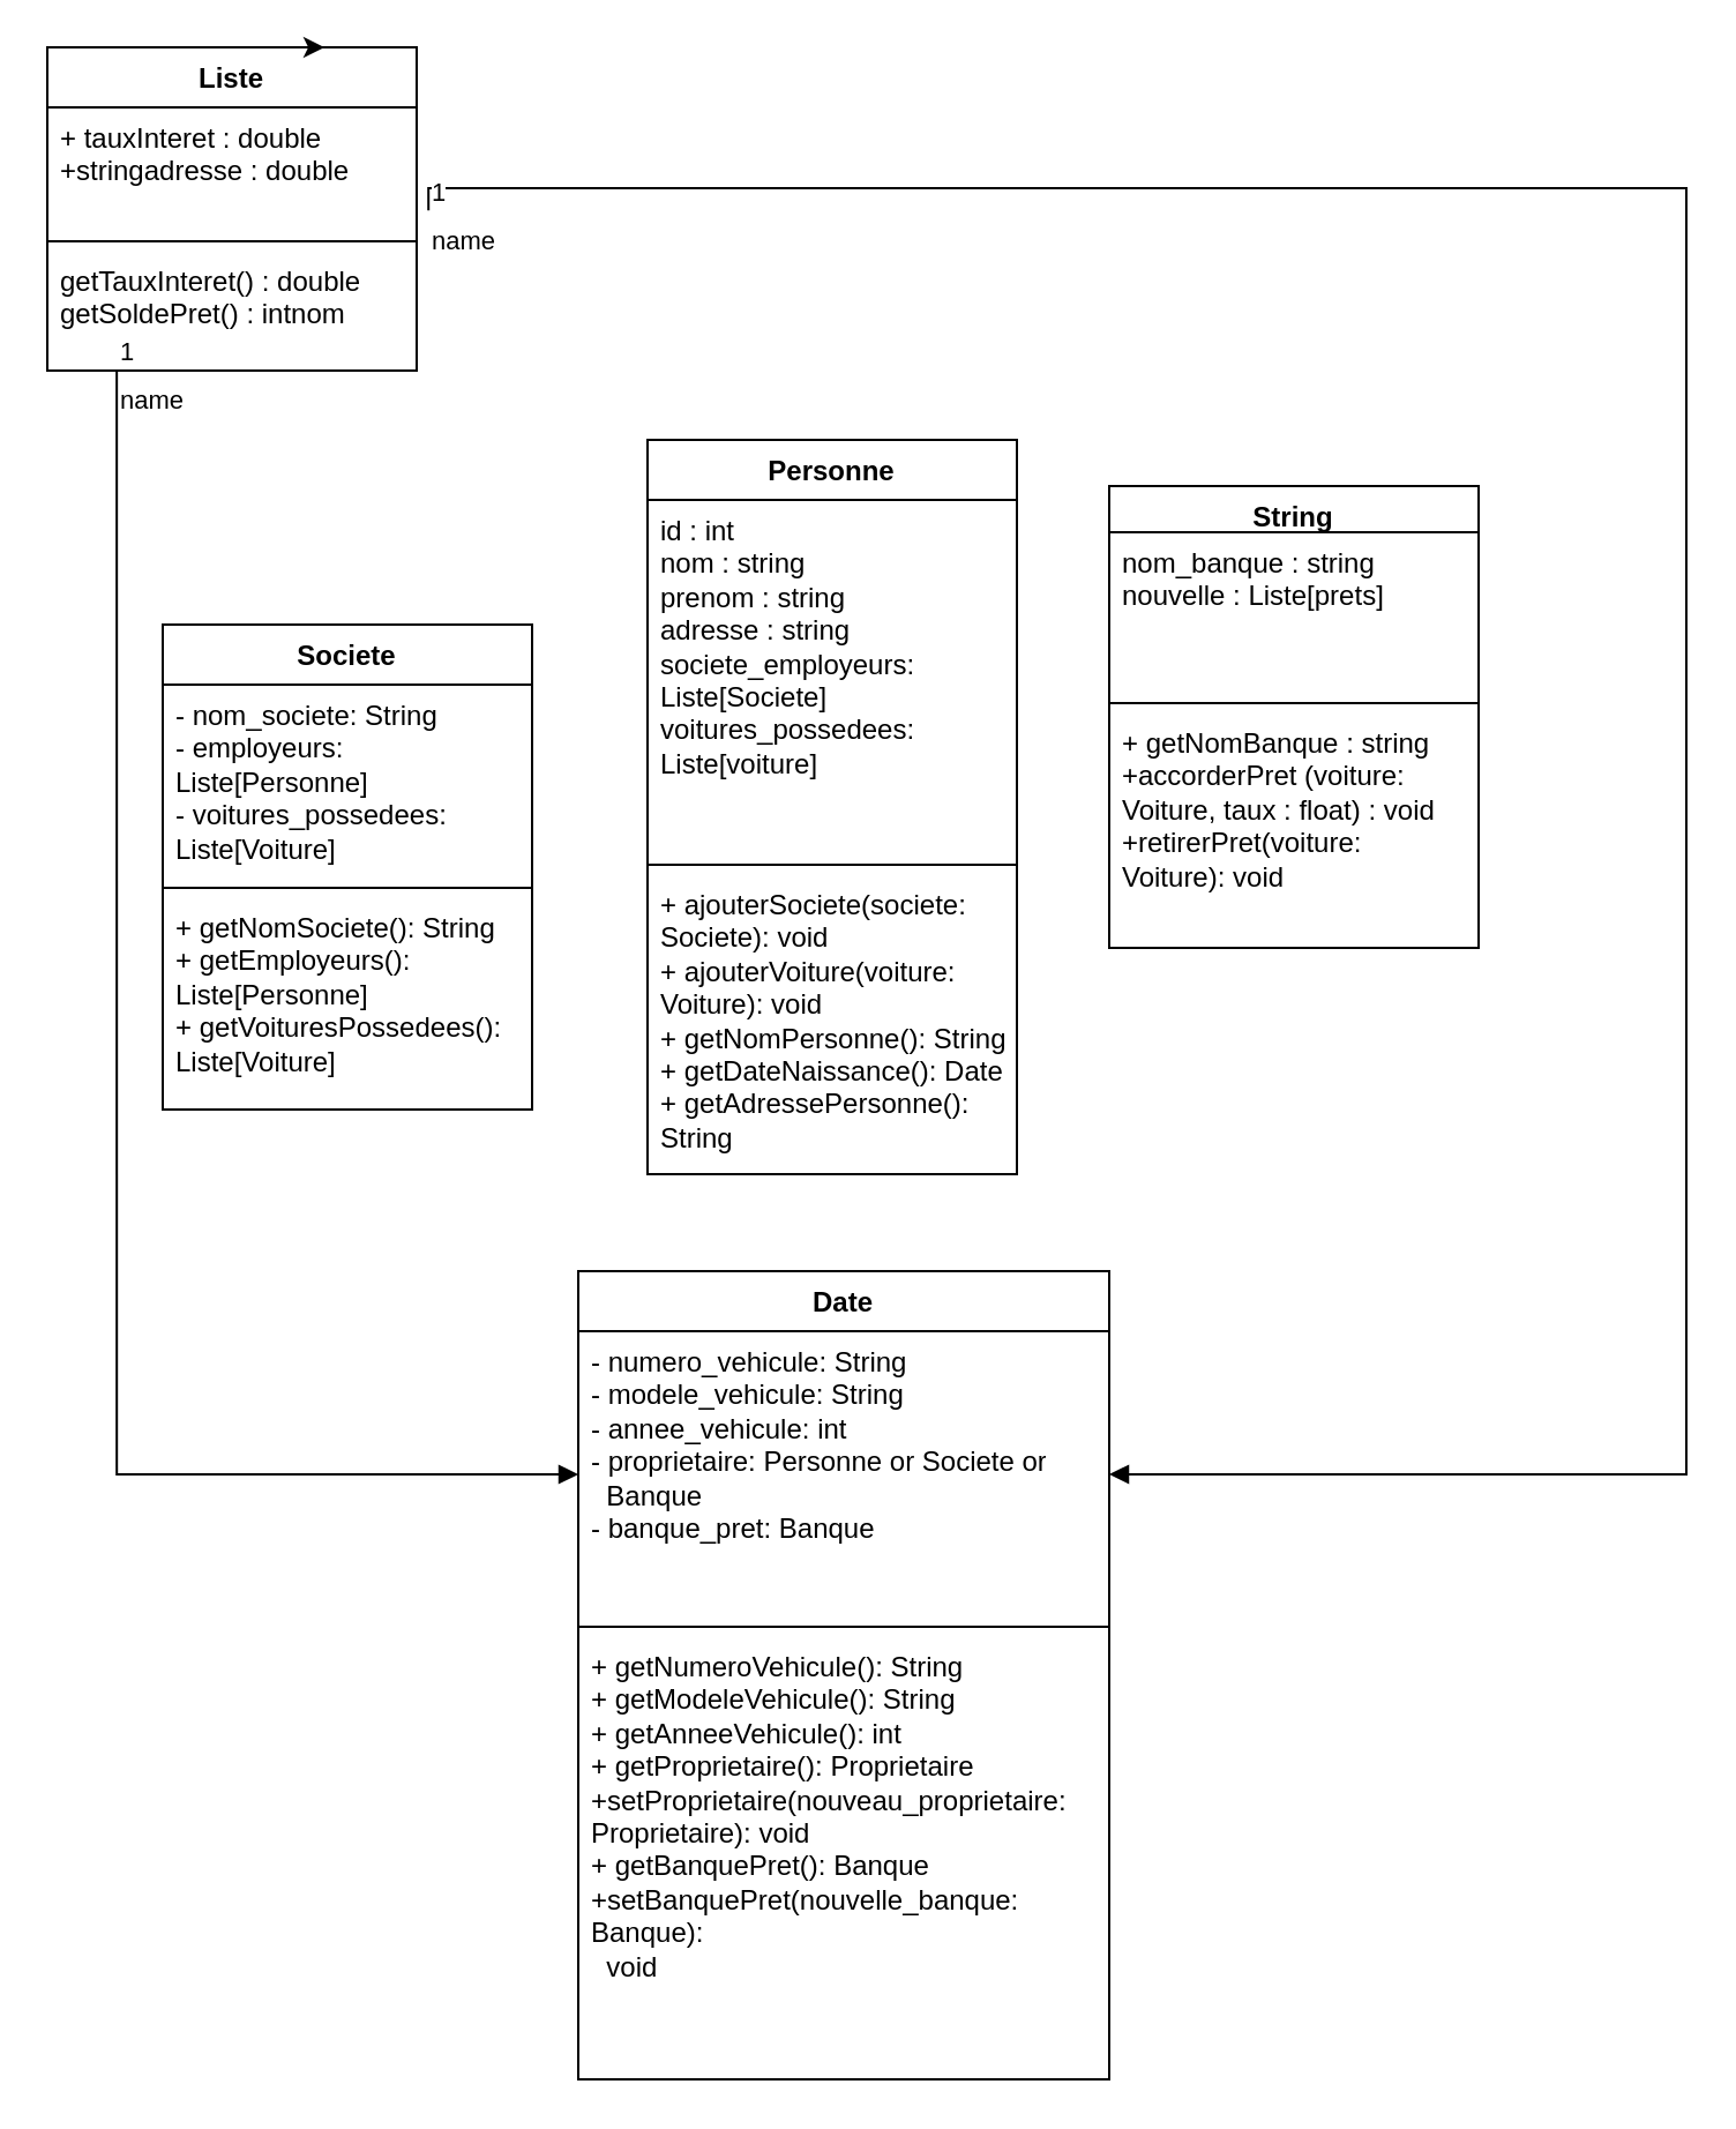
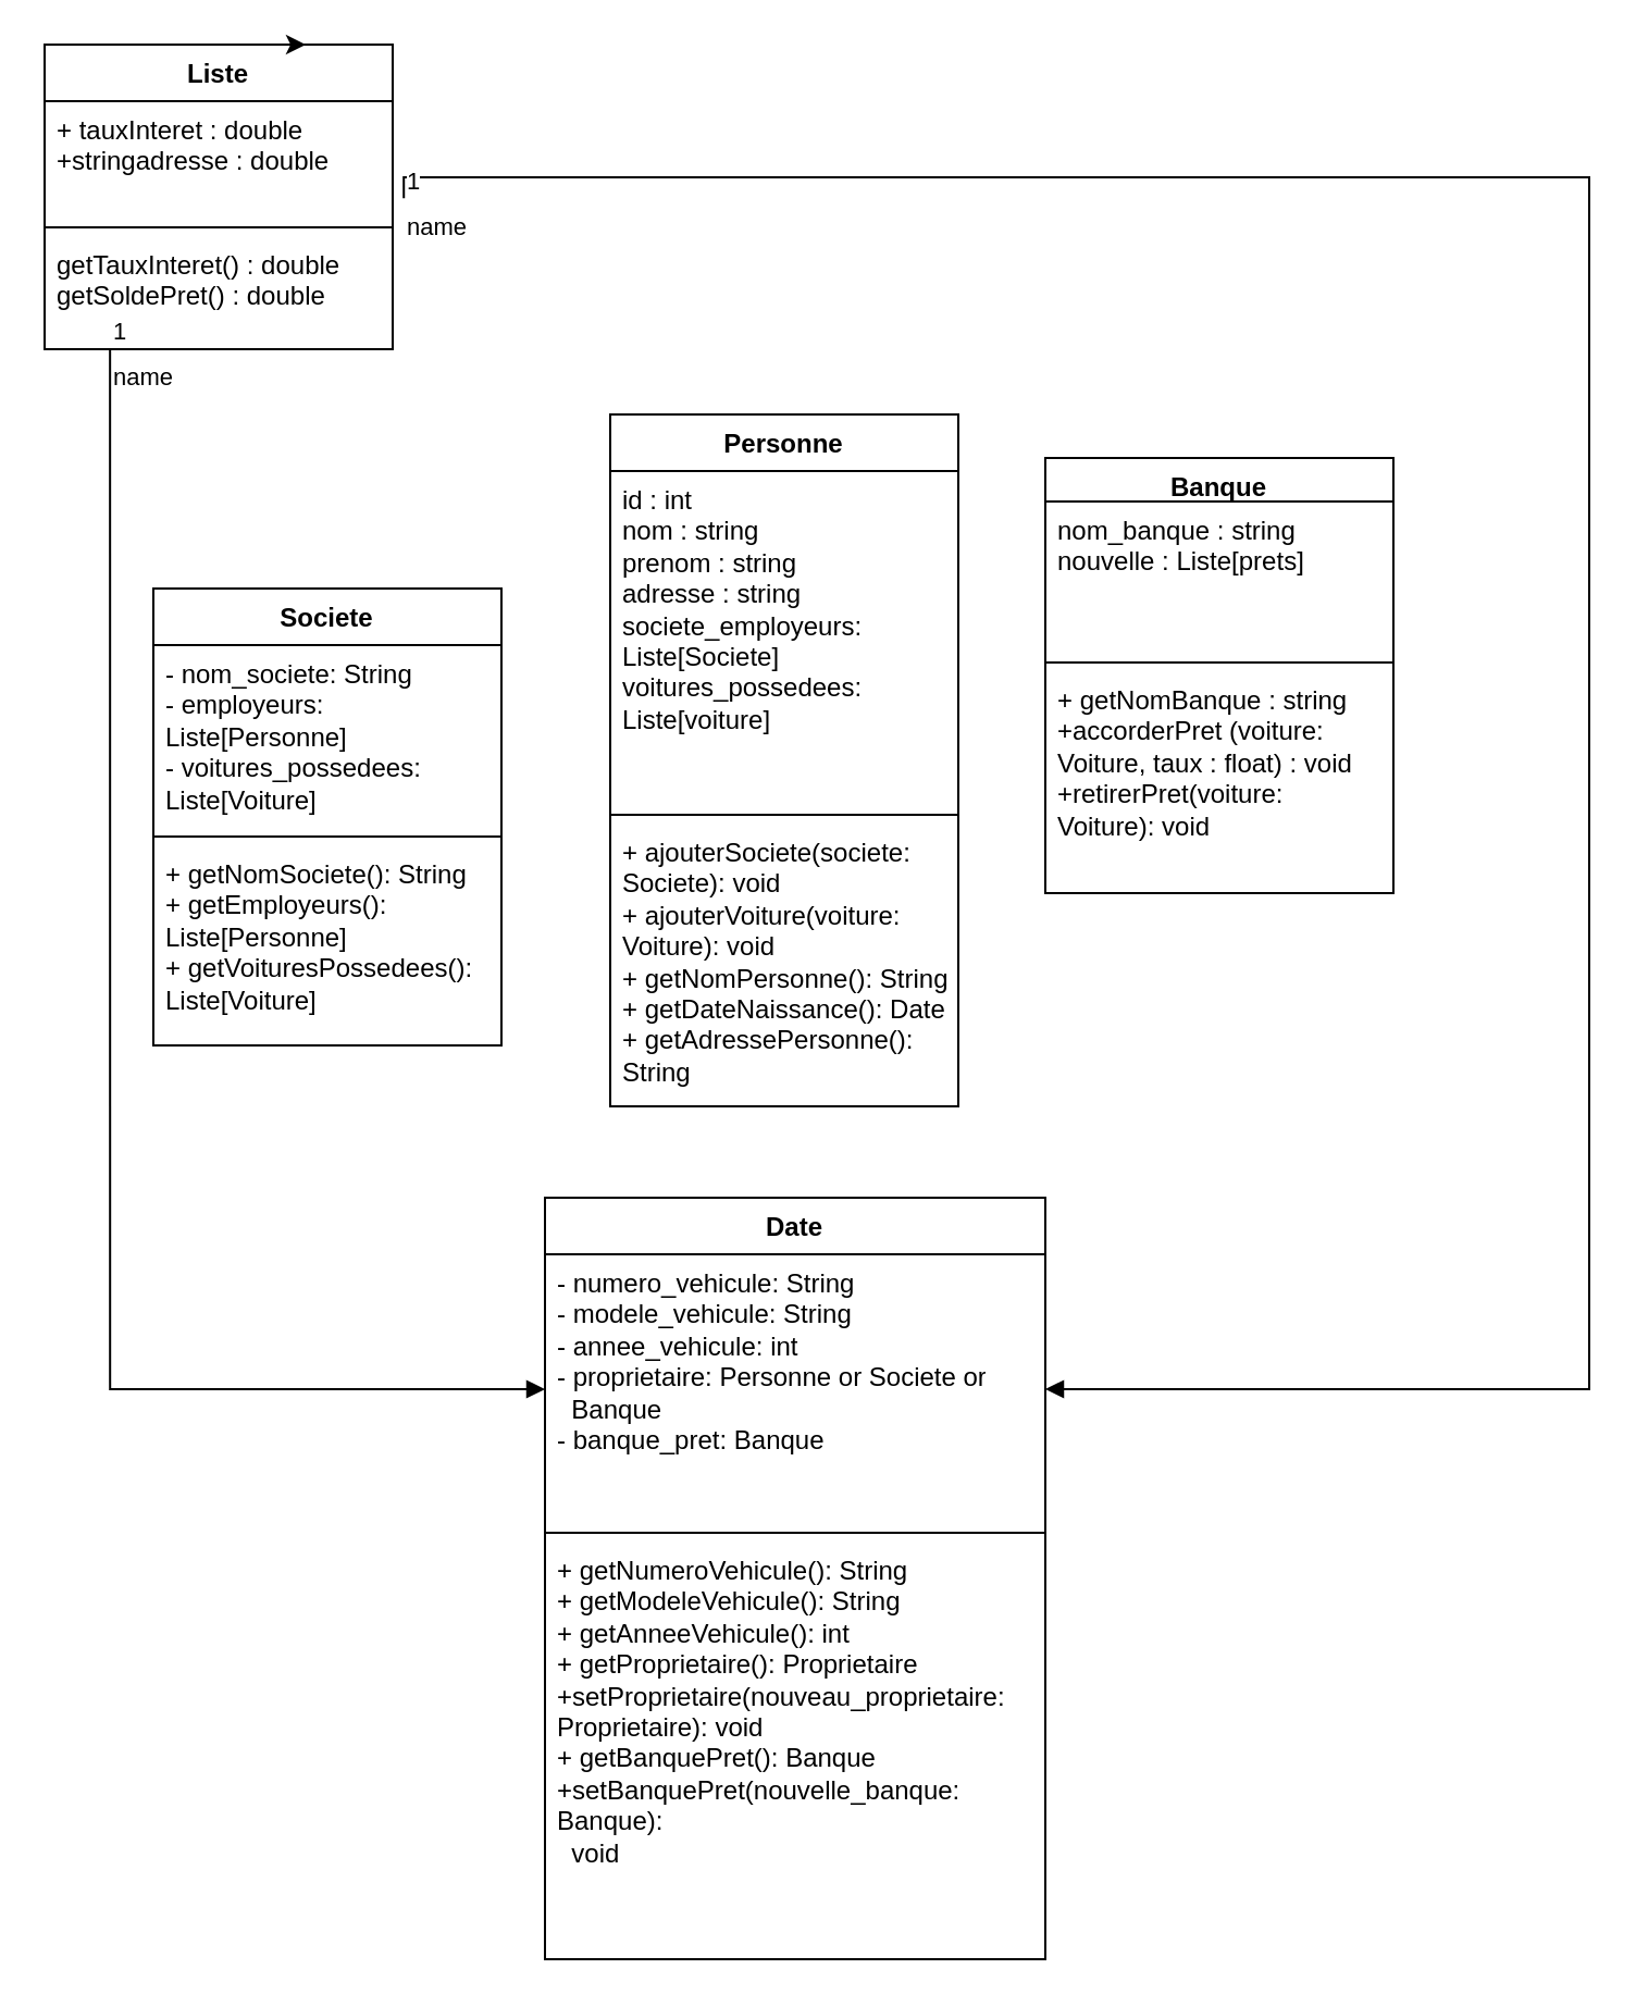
- <mxCell id="13" value="getTauxInteret() : double&lt;br&gt;getSoldePret() : intnom" style="text;strokeColor=none;fillColor=none;align=left;verticalAlign=top;spacingLeft=4;spacingRight=4;overflow=hidden;rotatable=0;points=[[0,0.5],[1,0.5]];portConstraint=eastwest;whiteSpace=wrap;html=1;" vertex="1" parent="10"><mxGeometry y="88" width="160" height="52" as="geometry" /></mxCell>
+ <mxCell id="13" value="getTauxInteret() : double&lt;br&gt;getSoldePret() : double" style="text;strokeColor=none;fillColor=none;align=left;verticalAlign=top;spacingLeft=4;spacingRight=4;overflow=hidden;rotatable=0;points=[[0,0.5],[1,0.5]];portConstraint=eastwest;whiteSpace=wrap;html=1;" vertex="1" parent="10"><mxGeometry y="88" width="160" height="52" as="geometry" /></mxCell>
- <mxCell id="14" value="String" style="swimlane;fontStyle=1;align=center;verticalAlign=top;childLayout=stackLayout;horizontal=1;startSize=20;horizontalStack=0;resizeParent=1;resizeParentMax=0;resizeLast=0;collapsible=1;marginBottom=0;whiteSpace=wrap;html=1;" vertex="1" parent="1"><mxGeometry x="480" y="210" width="160" height="200" as="geometry" /></mxCell>
+ <mxCell id="14" value="Banque" style="swimlane;fontStyle=1;align=center;verticalAlign=top;childLayout=stackLayout;horizontal=1;startSize=20;horizontalStack=0;resizeParent=1;resizeParentMax=0;resizeLast=0;collapsible=1;marginBottom=0;whiteSpace=wrap;html=1;" vertex="1" parent="1"><mxGeometry x="480" y="210" width="160" height="200" as="geometry" /></mxCell>
